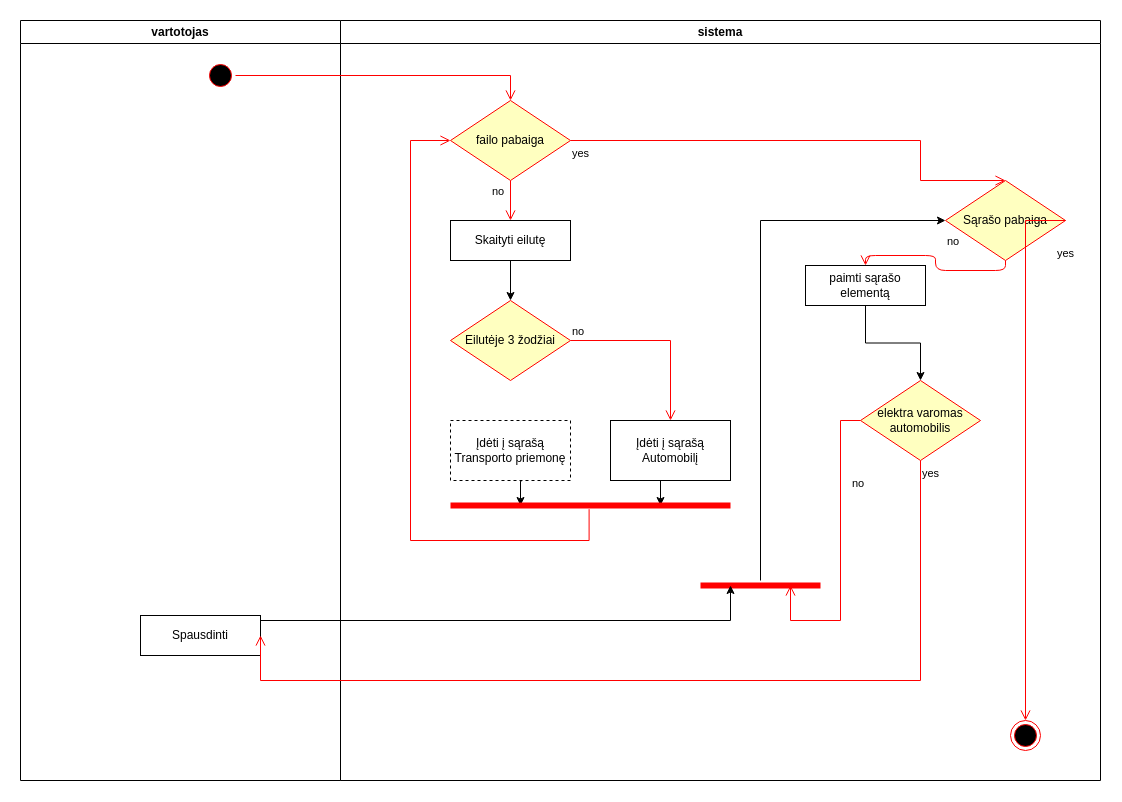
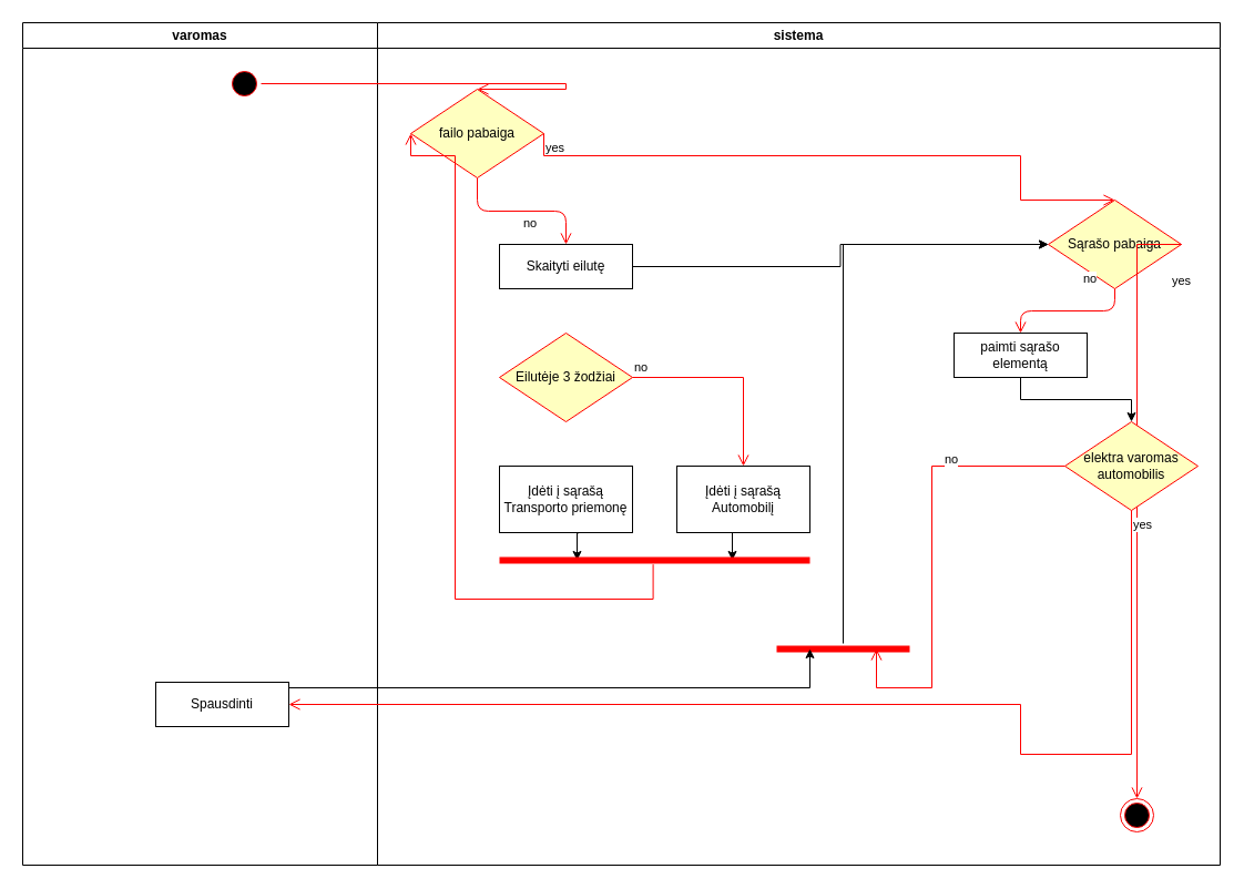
- <mxCell id="2" value="vartotojas" style="swimlane;whiteSpace=wrap" parent="1" vertex="1"><mxGeometry x="20" y="20" width="320" height="760" as="geometry" /></mxCell>
+ <mxCell id="2" value="varomas" style="swimlane;whiteSpace=wrap" parent="1" vertex="1"><mxGeometry x="20" y="20" width="320" height="760" as="geometry" /></mxCell>
- <mxCell id="15" value="failo pabaiga" style="rhombus;whiteSpace=wrap;html=1;fillColor=#ffffc0;strokeColor=#ff0000;" vertex="1" parent="5"><mxGeometry x="110" y="80" width="120" height="80" as="geometry" /></mxCell>
+ <mxCell id="15" value="failo pabaiga" style="rhombus;whiteSpace=wrap;html=1;fillColor=#ffffc0;strokeColor=#ff0000;" vertex="1" parent="5"><mxGeometry x="30" y="60" width="120" height="80" as="geometry" /></mxCell>
- <mxCell id="7" style="edgeStyle=orthogonalEdgeStyle;rounded=0;orthogonalLoop=1;jettySize=auto;html=1;entryX=0.5;entryY=0;entryDx=0;entryDy=0;" edge="1" parent="5" source="8" target="11"><mxGeometry relative="1" as="geometry" /></mxCell>
+ <mxCell id="7" style="edgeStyle=orthogonalEdgeStyle;rounded=0;orthogonalLoop=1;jettySize=auto;html=1;" edge="1" parent="5" source="8" target="18"><mxGeometry relative="1" as="geometry" /></mxCell>
- <mxCell id="24" value="paimti sąrašo elementą" style="rounded=0;whiteSpace=wrap;html=1;" vertex="1" parent="5"><mxGeometry x="465" y="245" width="120" height="40" as="geometry" /></mxCell>
+ <mxCell id="24" value="paimti sąrašo elementą" style="rounded=0;whiteSpace=wrap;html=1;" vertex="1" parent="5"><mxGeometry x="520" y="280" width="120" height="40" as="geometry" /></mxCell>
- <mxCell id="25" value="elektra varomas automobilis" style="rhombus;whiteSpace=wrap;html=1;fillColor=#ffffc0;strokeColor=#ff0000;" vertex="1" parent="5"><mxGeometry x="520" y="360" width="120" height="80" as="geometry" /></mxCell>
+ <mxCell id="25" value="elektra varomas automobilis" style="rhombus;whiteSpace=wrap;html=1;fillColor=#ffffc0;strokeColor=#ff0000;" vertex="1" parent="5"><mxGeometry x="620" y="360" width="120" height="80" as="geometry" /></mxCell>
- <mxCell id="10" value="Įdėti į sąrašą Transporto priemonę" style="rounded=0;whiteSpace=wrap;html=1;verticalAlign=middle;dashed=1;" vertex="1" parent="5"><mxGeometry x="110" y="400" width="120" height="60" as="geometry" /></mxCell>
+ <mxCell id="10" value="Įdėti į sąrašą Transporto priemonę" style="rounded=0;whiteSpace=wrap;html=1;verticalAlign=middle;" vertex="1" parent="5"><mxGeometry x="110" y="400" width="120" height="60" as="geometry" /></mxCell>
